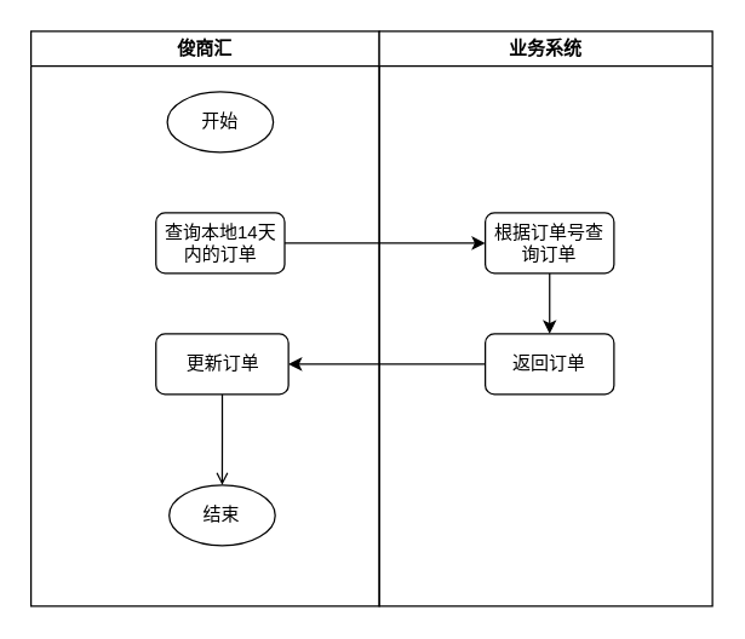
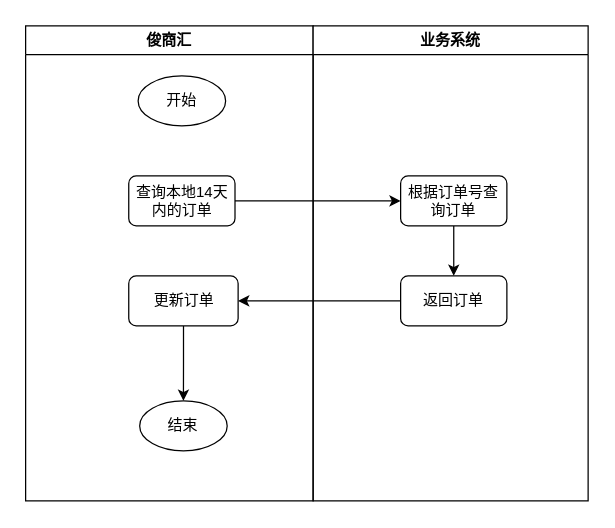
- <mxCell id="5" style="edgeStyle=orthogonalEdgeStyle;rounded=0;orthogonalLoop=1;jettySize=auto;html=1;entryX=0.5;entryY=0;entryDx=0;entryDy=0;endArrow=open;" edge="1" parent="2" source="6" target="7"><mxGeometry relative="1" as="geometry" /></mxCell>
+ <mxCell id="5" style="edgeStyle=orthogonalEdgeStyle;rounded=0;orthogonalLoop=1;jettySize=auto;html=1;entryX=0.5;entryY=0;entryDx=0;entryDy=0;" edge="1" parent="2" source="6" target="7"><mxGeometry relative="1" as="geometry" /></mxCell>
